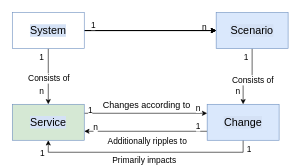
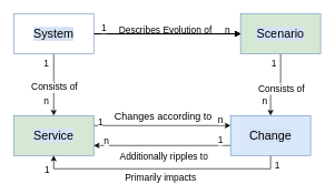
+ <mxCell id="36" value="&lt;font style=&quot;font-size: 14px&quot;&gt;Describes Evolution of&lt;br&gt;&lt;/font&gt;" style="text;html=1;resizable=0;points=[];autosize=1;align=left;verticalAlign=top;spacingTop=-4;fontColor=#000000;" vertex="1" parent="1"><mxGeometry x="176" y="32.5" width="151" height="15" as="geometry" /></mxCell>
- <mxCell id="19" value="Scenario" style="rounded=0;whiteSpace=wrap;html=1;fillColor=#dae8fc;strokeColor=#6c8ebf;fontSize=18;fontColor=#000000;labelBackgroundColor=#D4E1F5;" vertex="1" parent="1"><mxGeometry x="360" y="20" width="120" height="60" as="geometry" /></mxCell>
+ <mxCell id="19" value="Scenario" style="rounded=0;whiteSpace=wrap;html=1;fillColor=#d5e8d4;strokeColor=#6c8ebf;fontSize=18;fontColor=#000000;labelBackgroundColor=#D4E1F5;" vertex="1" parent="1"><mxGeometry x="360" y="20" width="120" height="60" as="geometry" /></mxCell>
